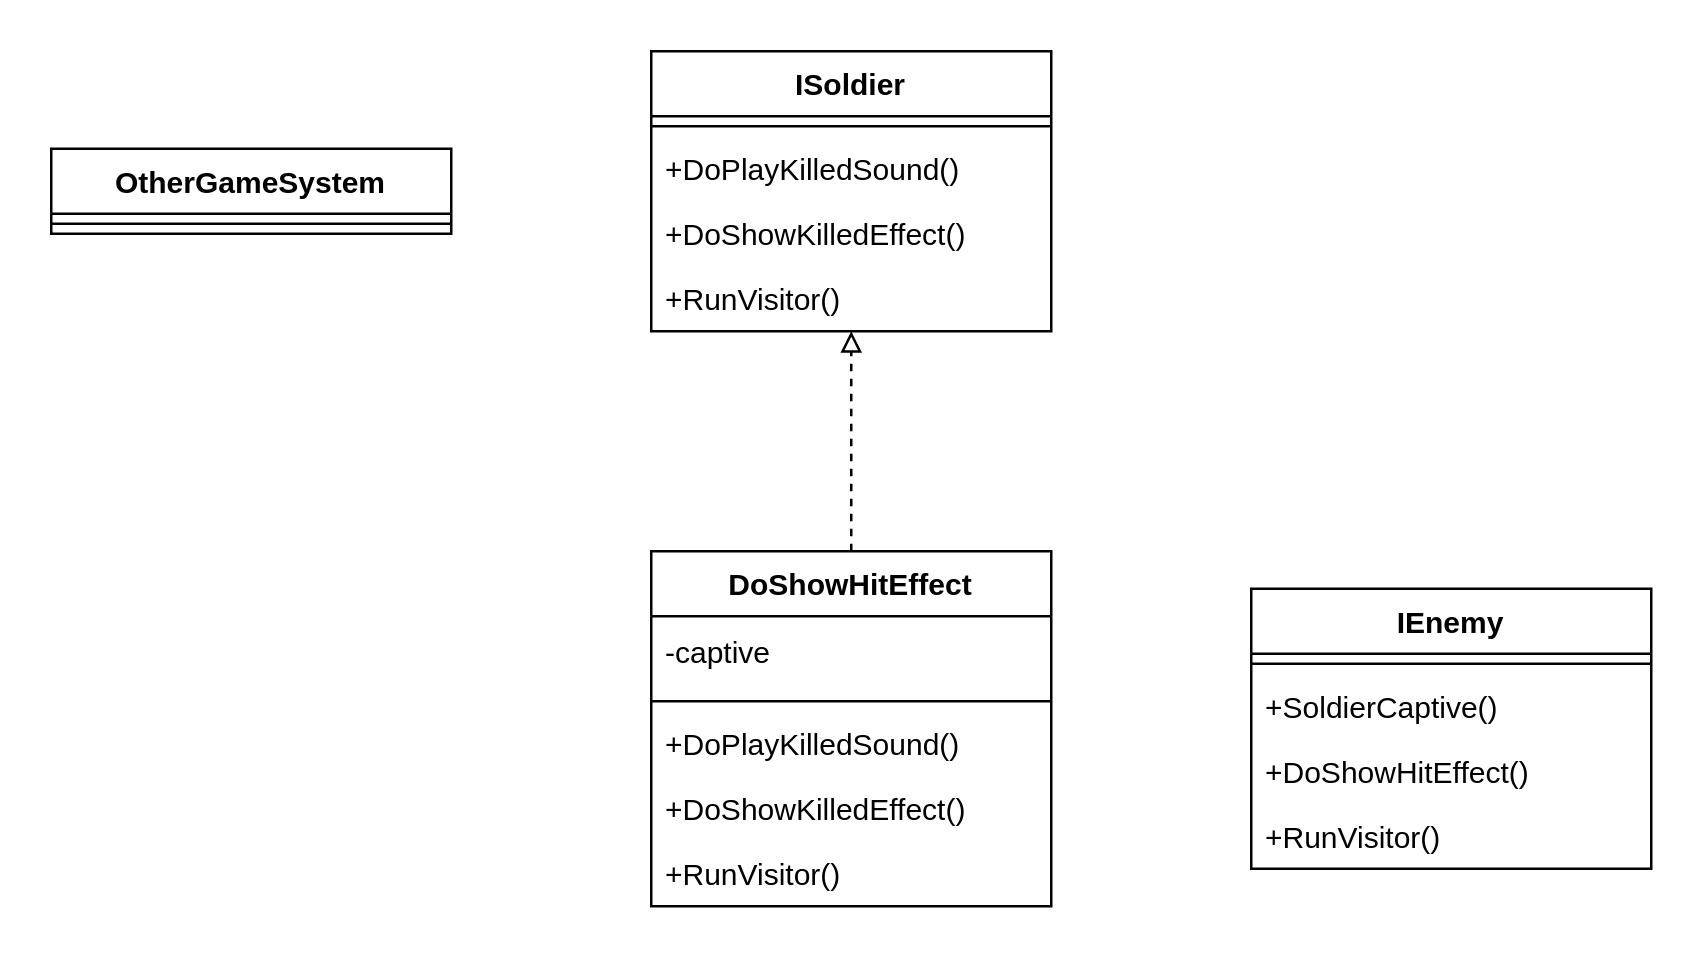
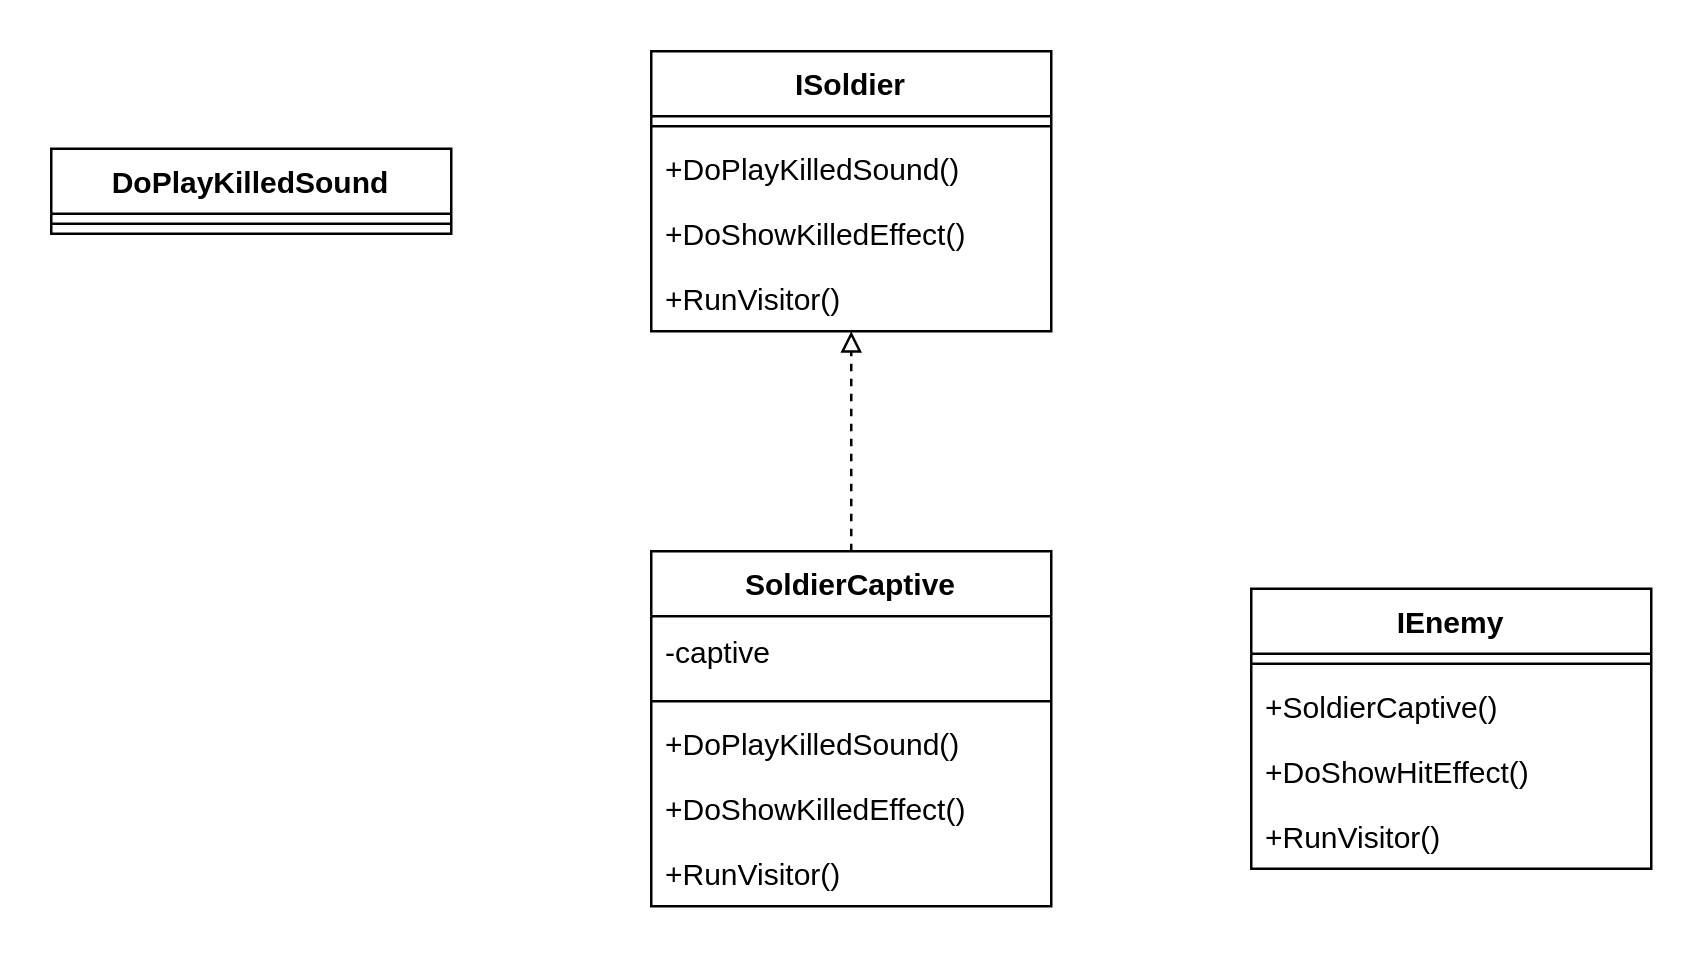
- <mxCell id="19" value="OtherGameSystem" style="swimlane;fontStyle=1;align=center;verticalAlign=top;childLayout=stackLayout;horizontal=1;startSize=26;horizontalStack=0;resizeParent=1;resizeParentMax=0;resizeLast=0;collapsible=1;marginBottom=0;whiteSpace=wrap;html=1;" vertex="1" parent="1"><mxGeometry x="20" y="59" width="160" height="34" as="geometry" /></mxCell>
+ <mxCell id="19" value="DoPlayKilledSound" style="swimlane;fontStyle=1;align=center;verticalAlign=top;childLayout=stackLayout;horizontal=1;startSize=26;horizontalStack=0;resizeParent=1;resizeParentMax=0;resizeLast=0;collapsible=1;marginBottom=0;whiteSpace=wrap;html=1;" vertex="1" parent="1"><mxGeometry x="20" y="59" width="160" height="34" as="geometry" /></mxCell>
- <mxCell id="8" value="DoShowHitEffect" style="swimlane;fontStyle=1;align=center;verticalAlign=top;childLayout=stackLayout;horizontal=1;startSize=26;horizontalStack=0;resizeParent=1;resizeParentMax=0;resizeLast=0;collapsible=1;marginBottom=0;whiteSpace=wrap;html=1;" vertex="1" parent="1"><mxGeometry x="260" y="220" width="160" height="142" as="geometry" /></mxCell>
+ <mxCell id="8" value="SoldierCaptive" style="swimlane;fontStyle=1;align=center;verticalAlign=top;childLayout=stackLayout;horizontal=1;startSize=26;horizontalStack=0;resizeParent=1;resizeParentMax=0;resizeLast=0;collapsible=1;marginBottom=0;whiteSpace=wrap;html=1;" vertex="1" parent="1"><mxGeometry x="260" y="220" width="160" height="142" as="geometry" /></mxCell>
